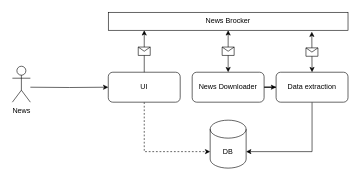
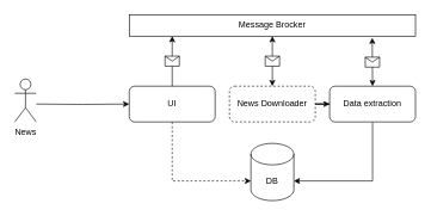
- <mxCell id="7" value="News Brocker" style="rounded=0;whiteSpace=wrap;html=1;" vertex="1" parent="1"><mxGeometry x="180" y="20" width="400" height="30" as="geometry" /></mxCell>
+ <mxCell id="7" value="Message Brocker" style="rounded=0;whiteSpace=wrap;html=1;" vertex="1" parent="1"><mxGeometry x="180" y="20" width="400" height="30" as="geometry" /></mxCell>
- <mxCell id="11" value="News Downloader" style="rounded=1;whiteSpace=wrap;html=1;" vertex="1" parent="1"><mxGeometry x="320" y="120" width="120" height="50" as="geometry" /></mxCell>
+ <mxCell id="11" value="News Downloader" style="rounded=1;whiteSpace=wrap;html=1;dashed=1;" vertex="1" parent="1"><mxGeometry x="320" y="120" width="120" height="50" as="geometry" /></mxCell>
